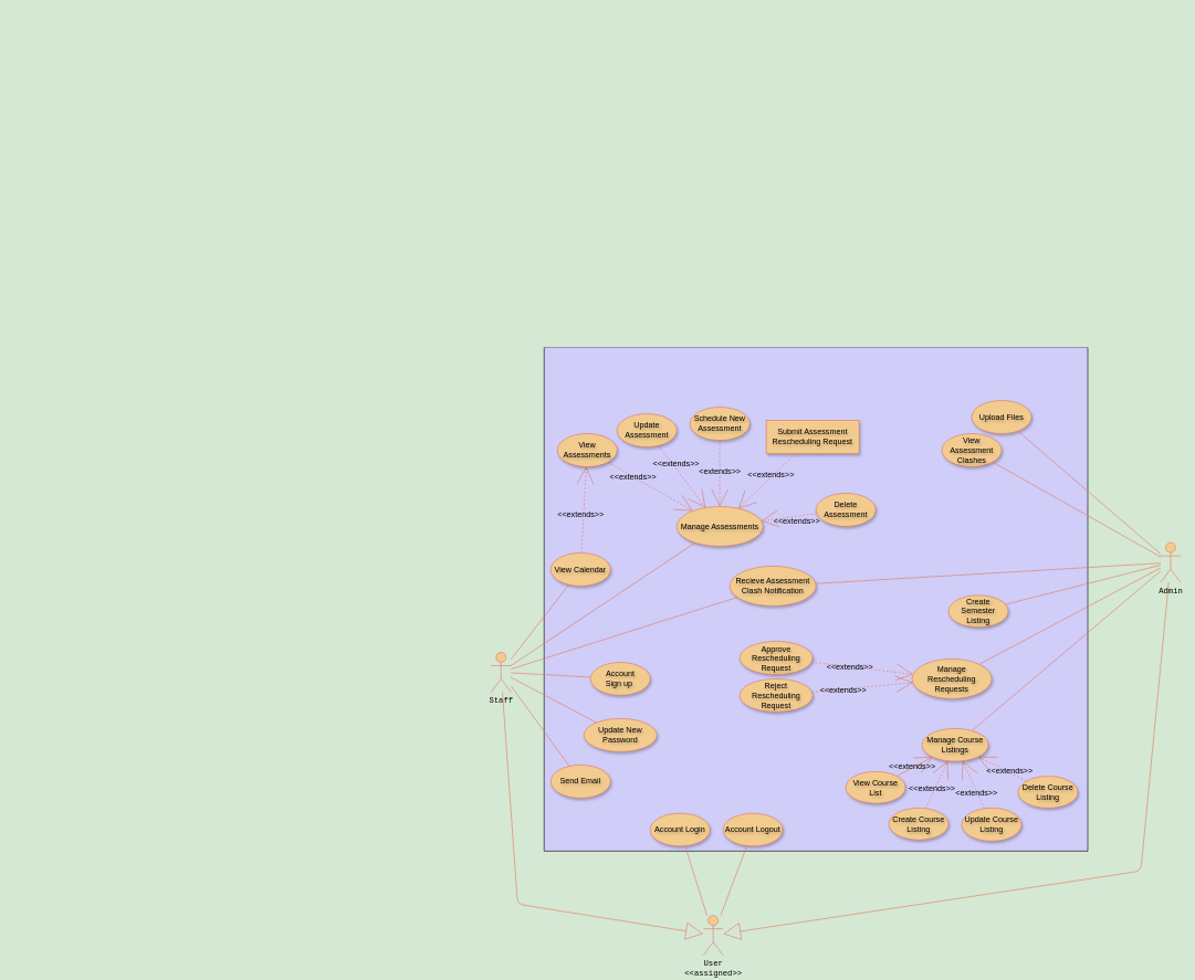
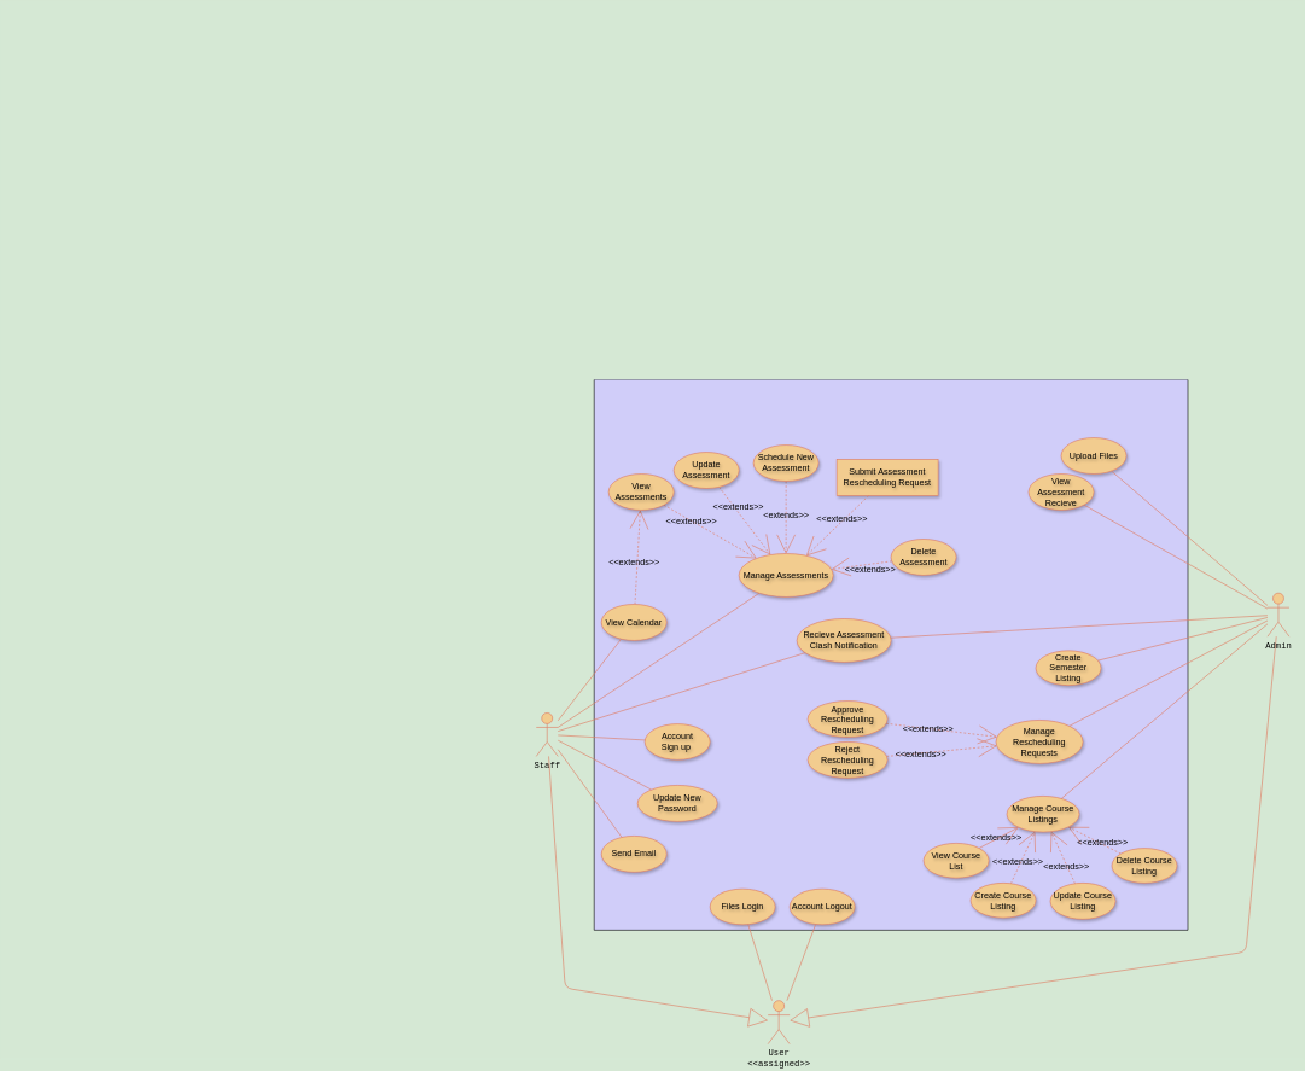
- <mxCell id="59" value="View Assessment Clashes" style="ellipse;whiteSpace=wrap;html=1;strokeColor=#E07A5F;fillColor=#F2CC8F;textShadow=1;labelBorderColor=none;shadow=1;fontStyle=0" vertex="1" parent="24"><mxGeometry x="600" y="130" width="90" height="50" as="geometry" /></mxCell>
+ <mxCell id="59" value="View Assessment Recieve" style="ellipse;whiteSpace=wrap;html=1;strokeColor=#E07A5F;fillColor=#F2CC8F;textShadow=1;labelBorderColor=none;shadow=1;fontStyle=0" vertex="1" parent="24"><mxGeometry x="600" y="130" width="90" height="50" as="geometry" /></mxCell>
- <mxCell id="43" value="Account Login" style="ellipse;whiteSpace=wrap;html=1;strokeColor=#E07A5F;fillColor=#F2CC8F;textShadow=1;labelBorderColor=none;shadow=1;fontStyle=0" vertex="1" parent="24"><mxGeometry x="160" y="703" width="90" height="49.5" as="geometry" /></mxCell>
+ <mxCell id="43" value="Files Login" style="ellipse;whiteSpace=wrap;html=1;strokeColor=#E07A5F;fillColor=#F2CC8F;textShadow=1;labelBorderColor=none;shadow=1;fontStyle=0" vertex="1" parent="24"><mxGeometry x="160" y="703" width="90" height="49.5" as="geometry" /></mxCell>
